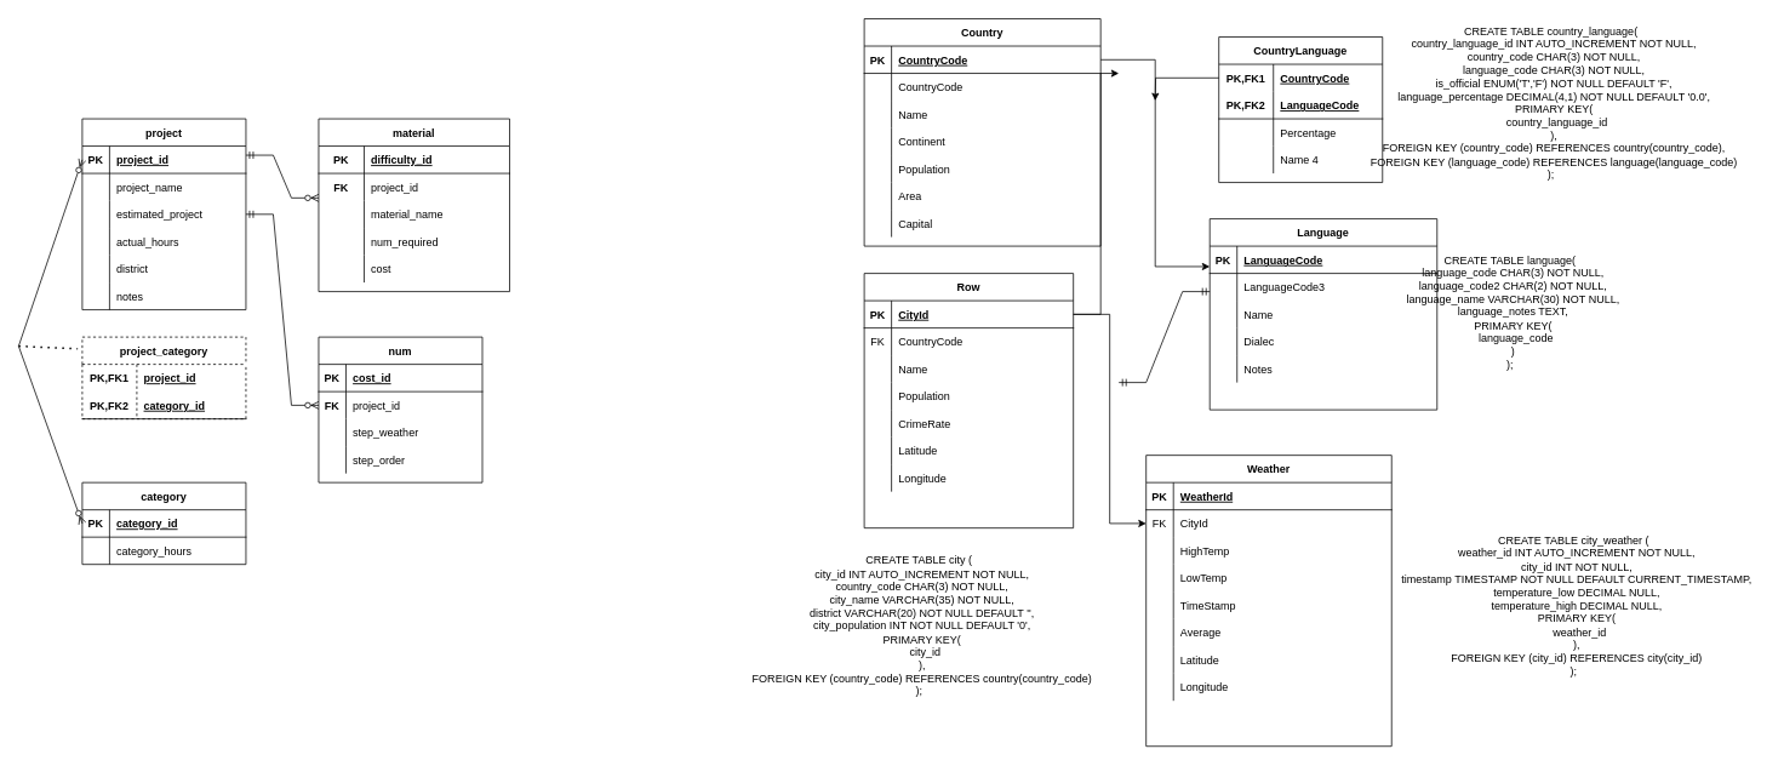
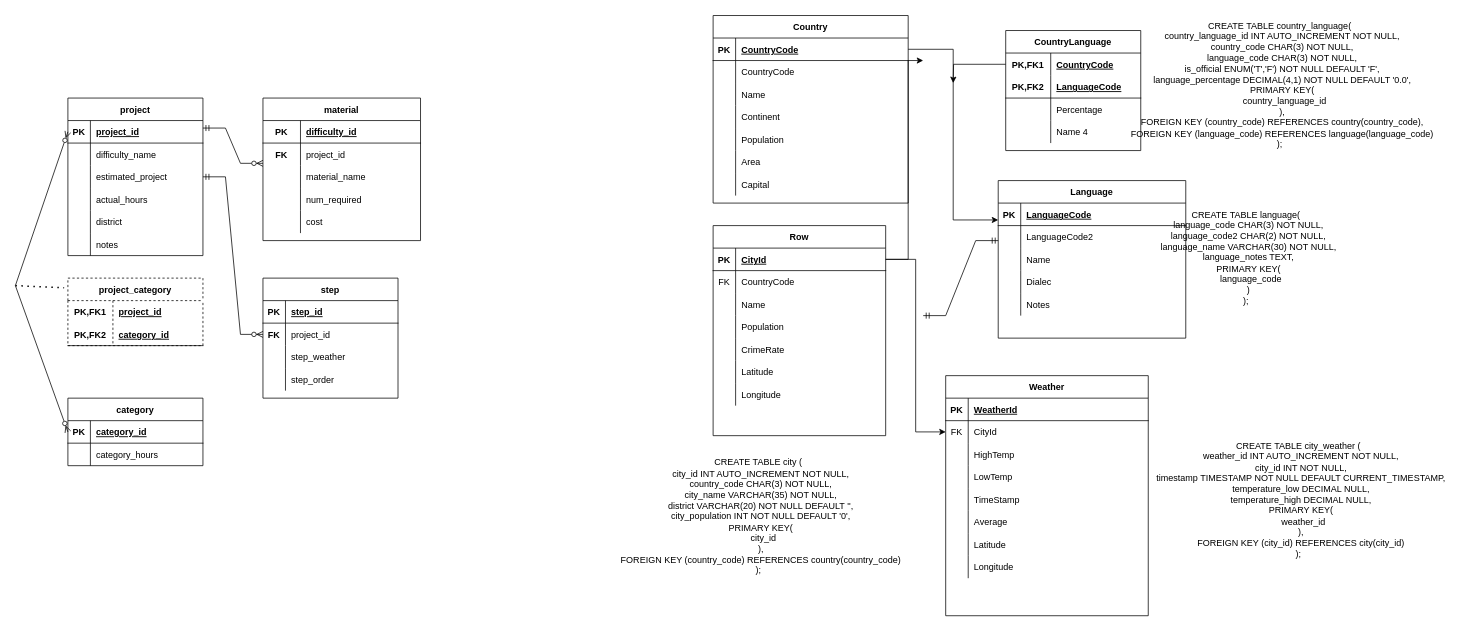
- <mxCell id="115" value="project_name" style="shape=partialRectangle;connectable=0;fillColor=none;top=0;left=0;bottom=0;right=0;align=left;spacingLeft=6;overflow=hidden;" vertex="1" parent="113"><mxGeometry x="30" width="150" height="30" as="geometry"><mxRectangle width="150" height="30" as="alternateBounds" /></mxGeometry></mxCell>
+ <mxCell id="115" value="difficulty_name" style="shape=partialRectangle;connectable=0;fillColor=none;top=0;left=0;bottom=0;right=0;align=left;spacingLeft=6;overflow=hidden;" vertex="1" parent="113"><mxGeometry x="30" width="150" height="30" as="geometry"><mxRectangle width="150" height="30" as="alternateBounds" /></mxGeometry></mxCell>
- <mxCell id="52" value="LanguageCode3" style="shape=partialRectangle;connectable=0;fillColor=none;top=0;left=0;bottom=0;right=0;align=left;spacingLeft=6;overflow=hidden;" parent="50" vertex="1"><mxGeometry x="30" width="220" height="30" as="geometry"><mxRectangle width="220" height="30" as="alternateBounds" /></mxGeometry></mxCell>
+ <mxCell id="52" value="LanguageCode2" style="shape=partialRectangle;connectable=0;fillColor=none;top=0;left=0;bottom=0;right=0;align=left;spacingLeft=6;overflow=hidden;" parent="50" vertex="1"><mxGeometry x="30" width="220" height="30" as="geometry"><mxRectangle width="220" height="30" as="alternateBounds" /></mxGeometry></mxCell>
- <mxCell id="144" value="num" style="shape=table;startSize=30;container=1;collapsible=1;childLayout=tableLayout;fixedRows=1;rowLines=0;fontStyle=1;align=center;resizeLast=1;" vertex="1" parent="1"><mxGeometry x="350" y="370" width="180" height="160" as="geometry" /></mxCell>
+ <mxCell id="144" value="step" style="shape=table;startSize=30;container=1;collapsible=1;childLayout=tableLayout;fixedRows=1;rowLines=0;fontStyle=1;align=center;resizeLast=1;" vertex="1" parent="1"><mxGeometry x="350" y="370" width="180" height="160" as="geometry" /></mxCell>
- <mxCell id="147" value="cost_id" style="shape=partialRectangle;connectable=0;fillColor=none;top=0;left=0;bottom=0;right=0;align=left;spacingLeft=6;fontStyle=5;overflow=hidden;" vertex="1" parent="145"><mxGeometry x="30" width="150" height="30" as="geometry"><mxRectangle width="150" height="30" as="alternateBounds" /></mxGeometry></mxCell>
+ <mxCell id="147" value="step_id" style="shape=partialRectangle;connectable=0;fillColor=none;top=0;left=0;bottom=0;right=0;align=left;spacingLeft=6;fontStyle=5;overflow=hidden;" vertex="1" parent="145"><mxGeometry x="30" width="150" height="30" as="geometry"><mxRectangle width="150" height="30" as="alternateBounds" /></mxGeometry></mxCell>
